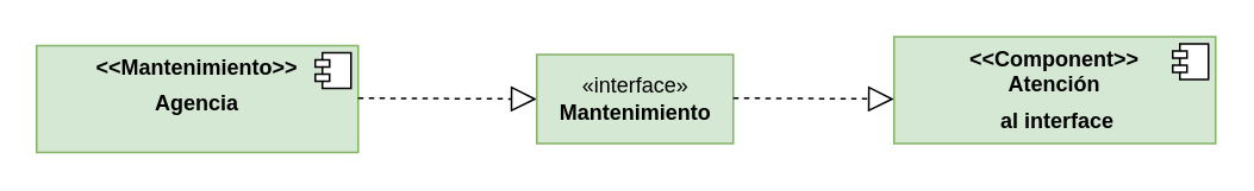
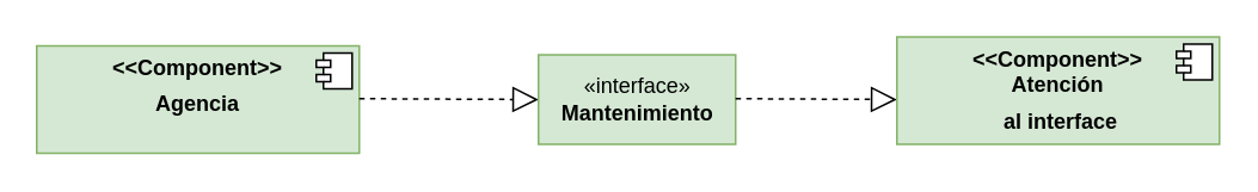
- <mxCell id="2" value="&lt;p style=&quot;margin:0px;margin-top:6px;text-align:center;&quot;&gt;&lt;b&gt;&amp;lt;&amp;lt;Mantenimiento&amp;gt;&amp;gt;&lt;/b&gt;&lt;/p&gt;&lt;p style=&quot;margin:0px;margin-top:6px;text-align:center;&quot;&gt;&lt;b&gt;Agencia&lt;/b&gt;&lt;/p&gt;" style="align=left;overflow=fill;html=1;dropTarget=0;fillColor=#d5e8d4;strokeColor=#82b366;" vertex="1" parent="1"><mxGeometry x="20" y="25" width="180" height="60" as="geometry" /></mxCell>
+ <mxCell id="2" value="&lt;p style=&quot;margin:0px;margin-top:6px;text-align:center;&quot;&gt;&lt;b&gt;&amp;lt;&amp;lt;Component&amp;gt;&amp;gt;&lt;/b&gt;&lt;/p&gt;&lt;p style=&quot;margin:0px;margin-top:6px;text-align:center;&quot;&gt;&lt;b&gt;Agencia&lt;/b&gt;&lt;/p&gt;" style="align=left;overflow=fill;html=1;dropTarget=0;fillColor=#d5e8d4;strokeColor=#82b366;" vertex="1" parent="1"><mxGeometry x="20" y="25" width="180" height="60" as="geometry" /></mxCell>
